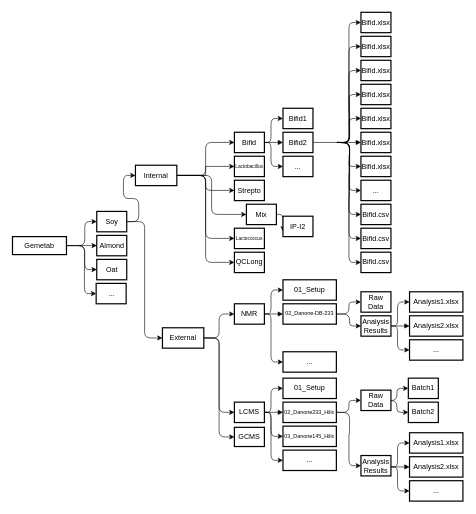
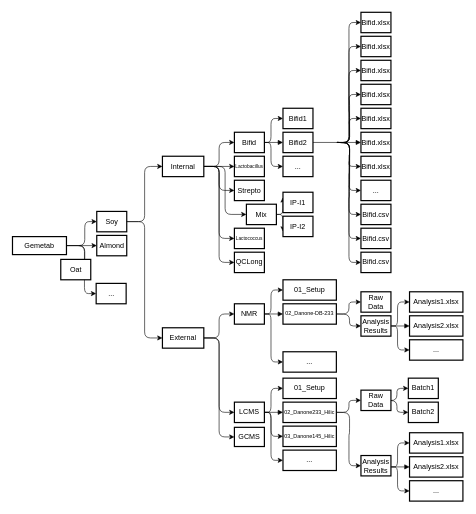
- <mxCell id="14" value="Internal" style="whiteSpace=wrap;strokeWidth=2;" parent="1" vertex="1"><mxGeometry x="225" y="275" width="69" height="34" as="geometry" /></mxCell>
+ <mxCell id="14" value="Internal" style="whiteSpace=wrap;strokeWidth=2;" parent="1" vertex="1"><mxGeometry x="270" y="260" width="69" height="34" as="geometry" /></mxCell>
+ <mxCell id="77" value="IP-I1" style="whiteSpace=wrap;strokeWidth=2;" vertex="1" parent="1"><mxGeometry x="471" y="320" width="50" height="34" as="geometry" /></mxCell>
+ <mxCell id="39" style="edgeStyle=orthogonalEdgeStyle;rounded=1;orthogonalLoop=1;jettySize=auto;html=1;exitX=1;exitY=0.5;exitDx=0;exitDy=0;entryX=0;entryY=0.25;entryDx=0;entryDy=0;curved=0;" edge="1" parent="1" source="41" target="77"><mxGeometry relative="1" as="geometry" /></mxCell>
- <mxCell id="21" value="Oat" style="whiteSpace=wrap;strokeWidth=2;" parent="1" vertex="1"><mxGeometry x="160.5" y="432" width="50" height="34" as="geometry" /></mxCell>
+ <mxCell id="21" value="Oat" style="whiteSpace=wrap;strokeWidth=2;" parent="1" vertex="1"><mxGeometry x="100.5" y="432" width="50" height="34" as="geometry" /></mxCell>
